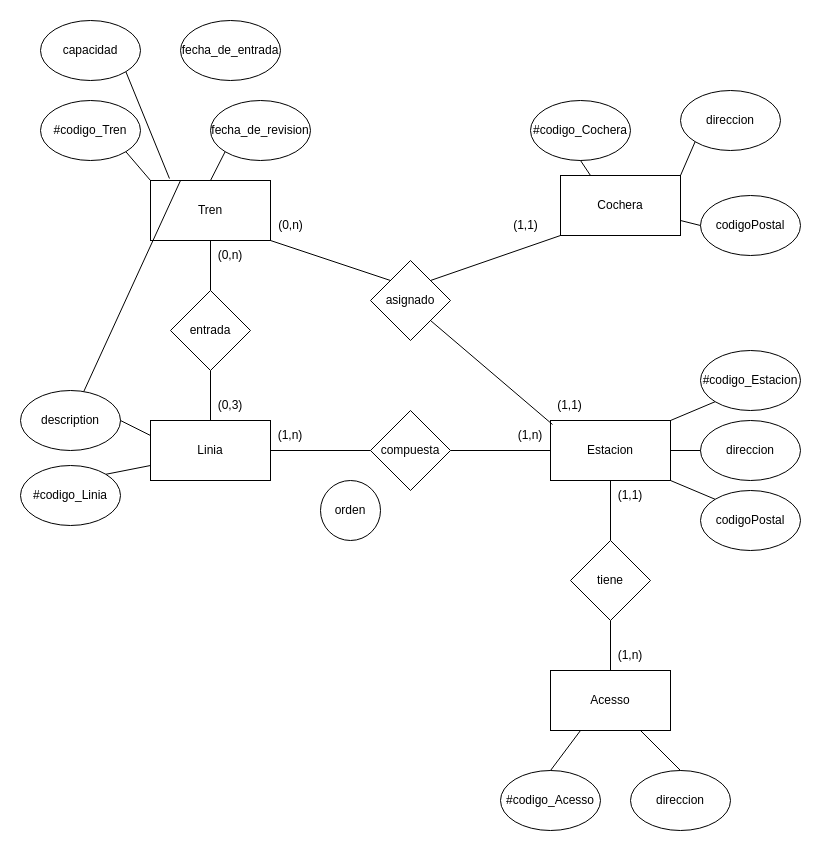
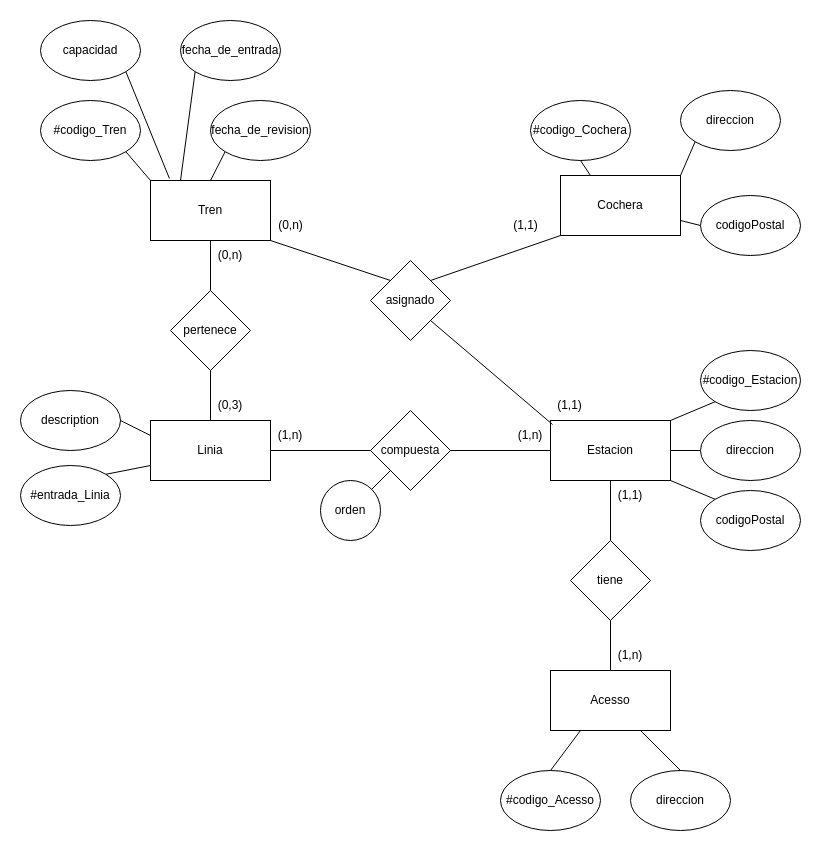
- <mxCell id="51" value="" style="endArrow=none;html=1;rounded=0;exitX=0.25;exitY=0;exitDx=0;exitDy=0;" parent="1" source="15" target="30" edge="1"><mxGeometry width="50" height="50" relative="1" as="geometry"><mxPoint x="520" y="150" as="sourcePoint" /><mxPoint x="570" y="100" as="targetPoint" /></mxGeometry></mxCell>
+ <mxCell id="51" value="" style="endArrow=none;html=1;rounded=0;exitX=0.25;exitY=0;exitDx=0;exitDy=0;entryX=0;entryY=1;entryDx=0;entryDy=0;" parent="1" source="15" target="45" edge="1"><mxGeometry width="50" height="50" relative="1" as="geometry"><mxPoint x="520" y="150" as="sourcePoint" /><mxPoint x="570" y="100" as="targetPoint" /></mxGeometry></mxCell>
- <mxCell id="18" value="entrada" style="rhombus;whiteSpace=wrap;html=1;" parent="1" vertex="1"><mxGeometry x="170" y="290" width="80" height="80" as="geometry" /></mxCell>
+ <mxCell id="18" value="pertenece" style="rhombus;whiteSpace=wrap;html=1;" parent="1" vertex="1"><mxGeometry x="170" y="290" width="80" height="80" as="geometry" /></mxCell>
+ <mxCell id="34" value="" style="endArrow=none;html=1;rounded=0;exitX=0;exitY=1;exitDx=0;exitDy=0;entryX=1;entryY=0;entryDx=0;entryDy=0;" parent="1" source="6" target="33" edge="1"><mxGeometry width="50" height="50" relative="1" as="geometry"><mxPoint x="390" y="471" as="sourcePoint" /><mxPoint x="345" y="480" as="targetPoint" /></mxGeometry></mxCell>
- <mxCell id="29" value="#codigo_Linia" style="ellipse;whiteSpace=wrap;html=1;" parent="1" vertex="1"><mxGeometry x="20" y="465" width="100" height="60" as="geometry" /></mxCell>
+ <mxCell id="29" value="#entrada_Linia" style="ellipse;whiteSpace=wrap;html=1;" parent="1" vertex="1"><mxGeometry x="20" y="465" width="100" height="60" as="geometry" /></mxCell>
